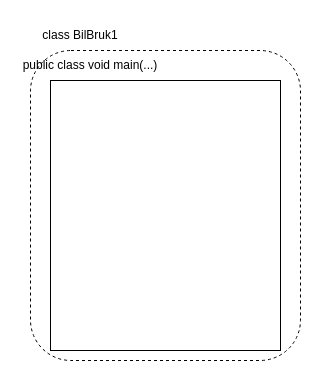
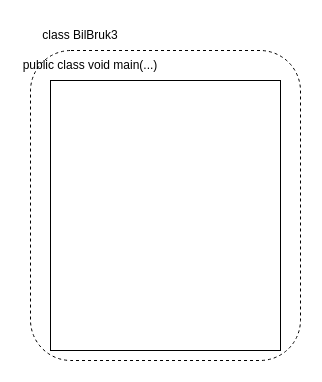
- <mxCell id="3" value="class BilBruk1" style="text;html=1;strokeColor=none;fillColor=none;align=center;verticalAlign=middle;whiteSpace=wrap;rounded=0;" vertex="1" parent="1"><mxGeometry x="30" y="20" width="100" height="30" as="geometry" /></mxCell>
+ <mxCell id="3" value="class BilBruk3" style="text;html=1;strokeColor=none;fillColor=none;align=center;verticalAlign=middle;whiteSpace=wrap;rounded=0;" vertex="1" parent="1"><mxGeometry x="30" y="20" width="100" height="30" as="geometry" /></mxCell>
